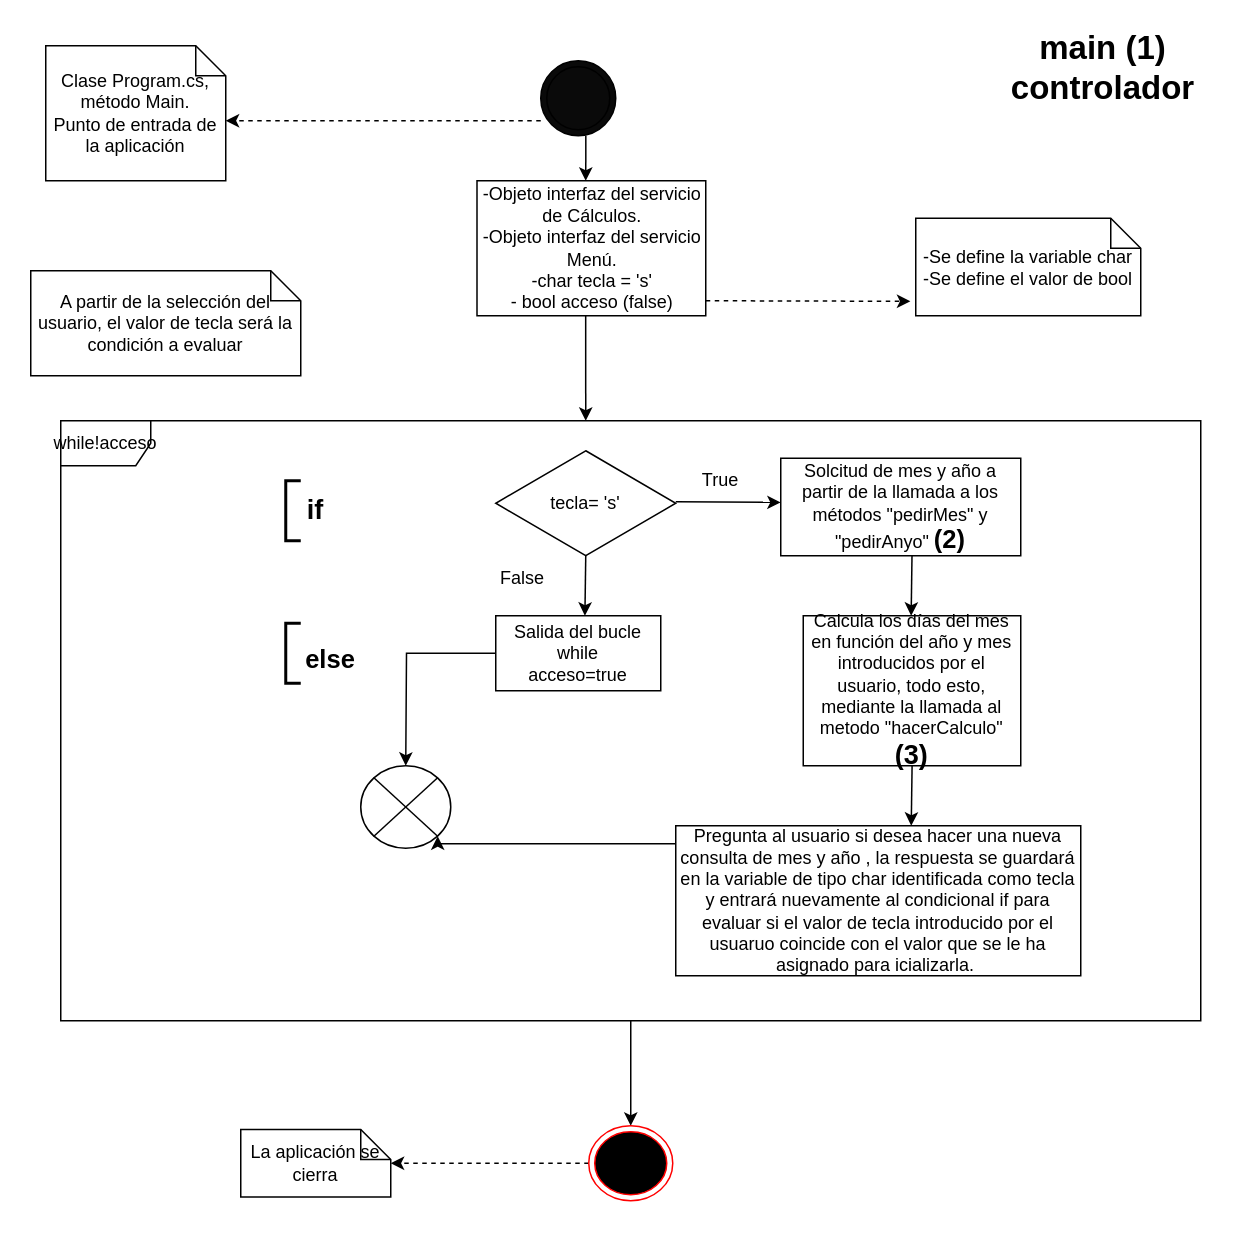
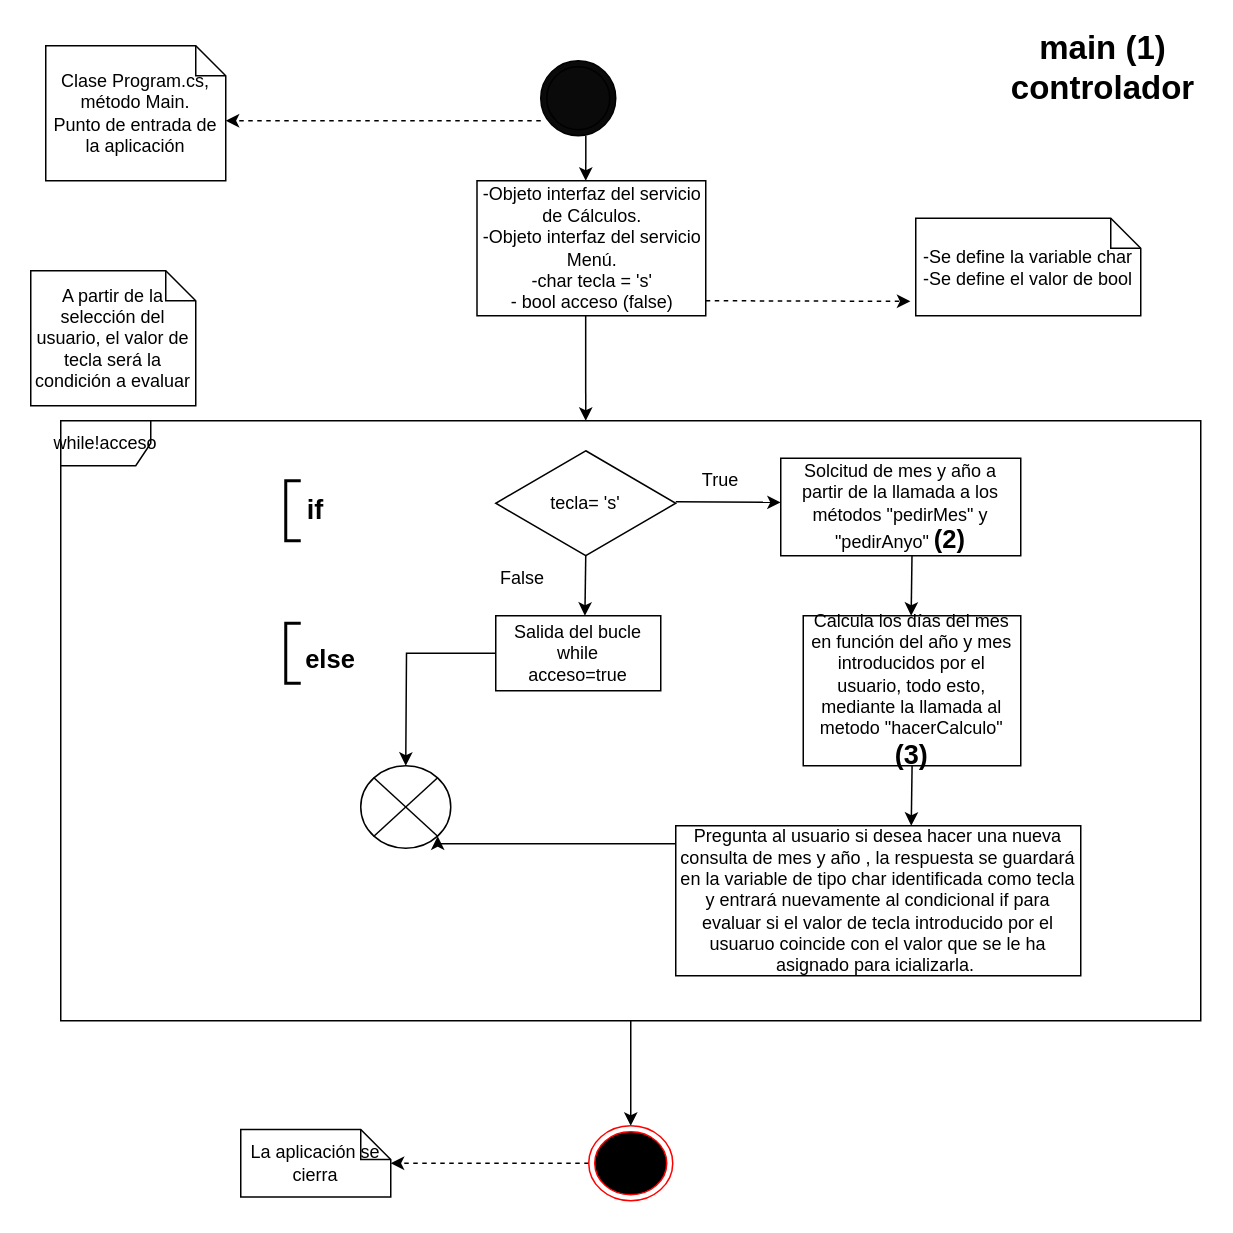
- <mxCell id="13" value="A partir de la selección del usuario, el valor de tecla será la condición a evaluar" style="shape=note;size=20;whiteSpace=wrap;html=1;" parent="1" vertex="1"><mxGeometry x="20" y="180" width="180" height="70" as="geometry" /></mxCell>
+ <mxCell id="13" value="A partir de la selección del usuario, el valor de tecla será la condición a evaluar" style="shape=note;size=20;whiteSpace=wrap;html=1;" parent="1" vertex="1"><mxGeometry x="20" y="180" width="110" height="90" as="geometry" /></mxCell>
